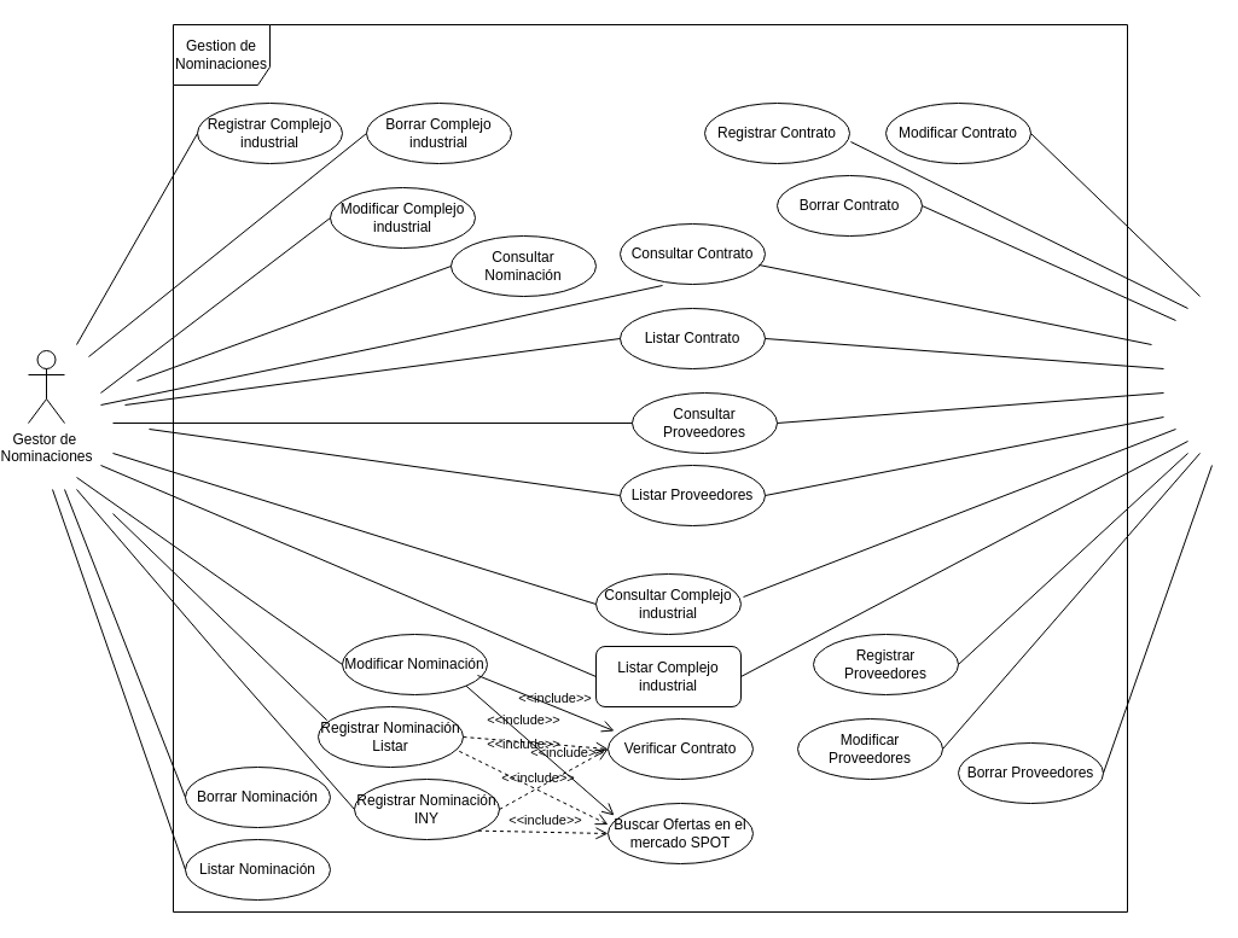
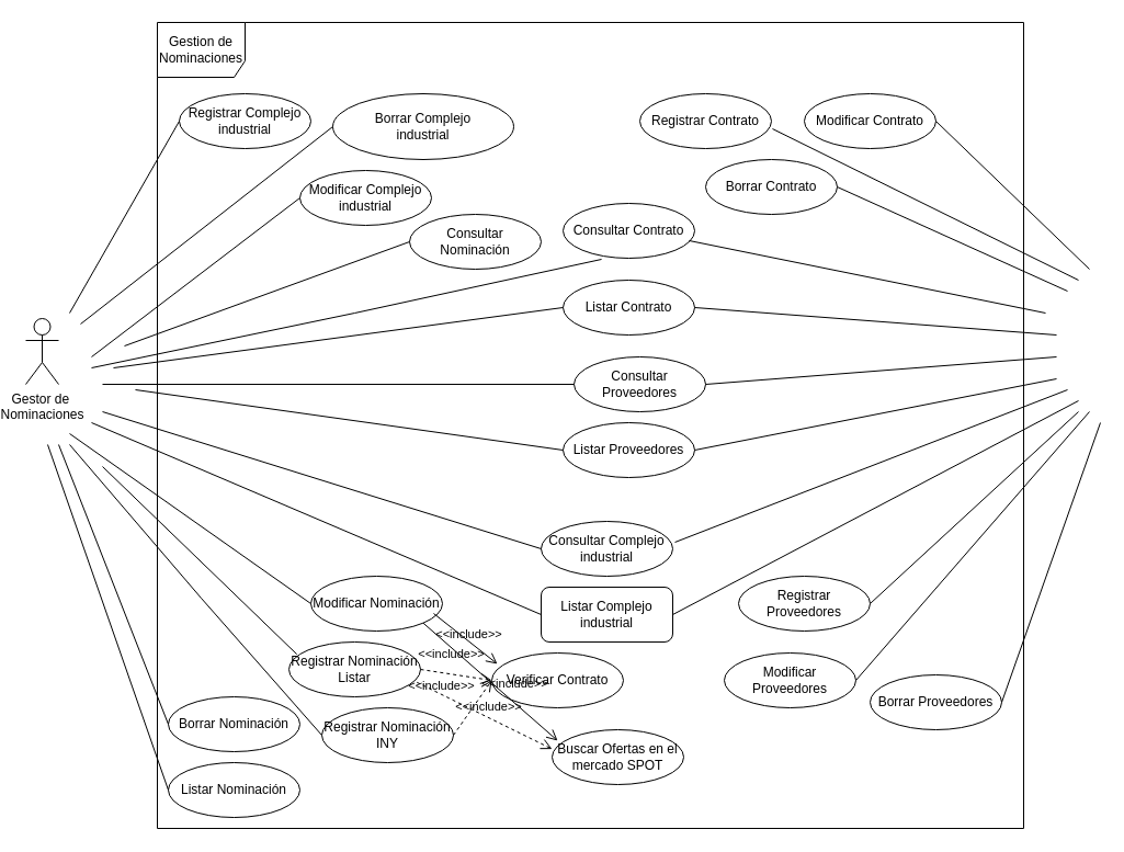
- <mxCell id="6" value="Borrar Complejo&lt;div&gt;industrial&lt;/div&gt;" style="ellipse;whiteSpace=wrap;html=1;" parent="1" vertex="1"><mxGeometry x="300" y="85" width="120" height="50" as="geometry" /></mxCell>
+ <mxCell id="6" value="Borrar Complejo&lt;div&gt;industrial&lt;/div&gt;" style="ellipse;whiteSpace=wrap;html=1;" parent="1" vertex="1"><mxGeometry x="300" y="85" width="165" height="60" as="geometry" /></mxCell>
- <mxCell id="45" value="Verificar Contrato" style="ellipse;whiteSpace=wrap;html=1;" parent="1" vertex="1"><mxGeometry x="500" y="595" width="120" height="50" as="geometry" /></mxCell>
+ <mxCell id="45" value="Verificar Contrato" style="ellipse;whiteSpace=wrap;html=1;" parent="1" vertex="1"><mxGeometry x="445" y="595" width="120" height="50" as="geometry" /></mxCell>
- <mxCell id="55" value="&amp;lt;&amp;lt;include&amp;gt;&amp;gt;" style="endArrow=open;startArrow=none;endFill=0;startFill=0;endSize=8;html=1;verticalAlign=bottom;dashed=1;labelBackgroundColor=none;rounded=0;entryX=0;entryY=0.5;entryDx=0;entryDy=0;exitX=1;exitY=1;exitDx=0;exitDy=0;" parent="1" source="34" target="54" edge="1"><mxGeometry x="0.042" y="1" width="160" relative="1" as="geometry"><mxPoint x="410" y="730" as="sourcePoint" /><mxPoint x="540" y="540" as="targetPoint" /><mxPoint as="offset" /></mxGeometry></mxCell>
